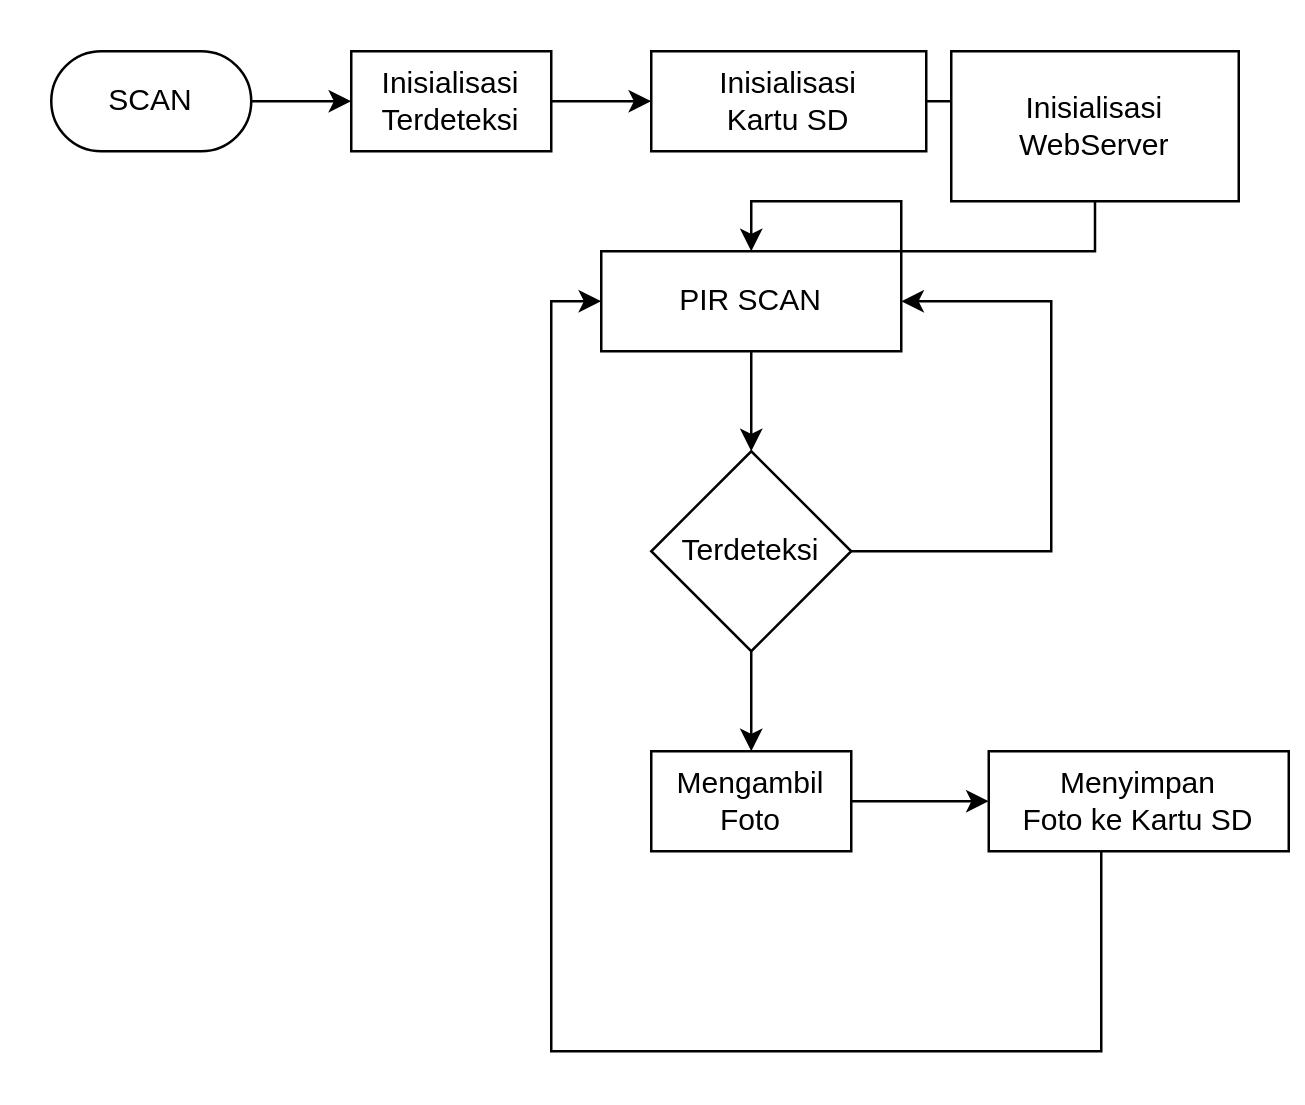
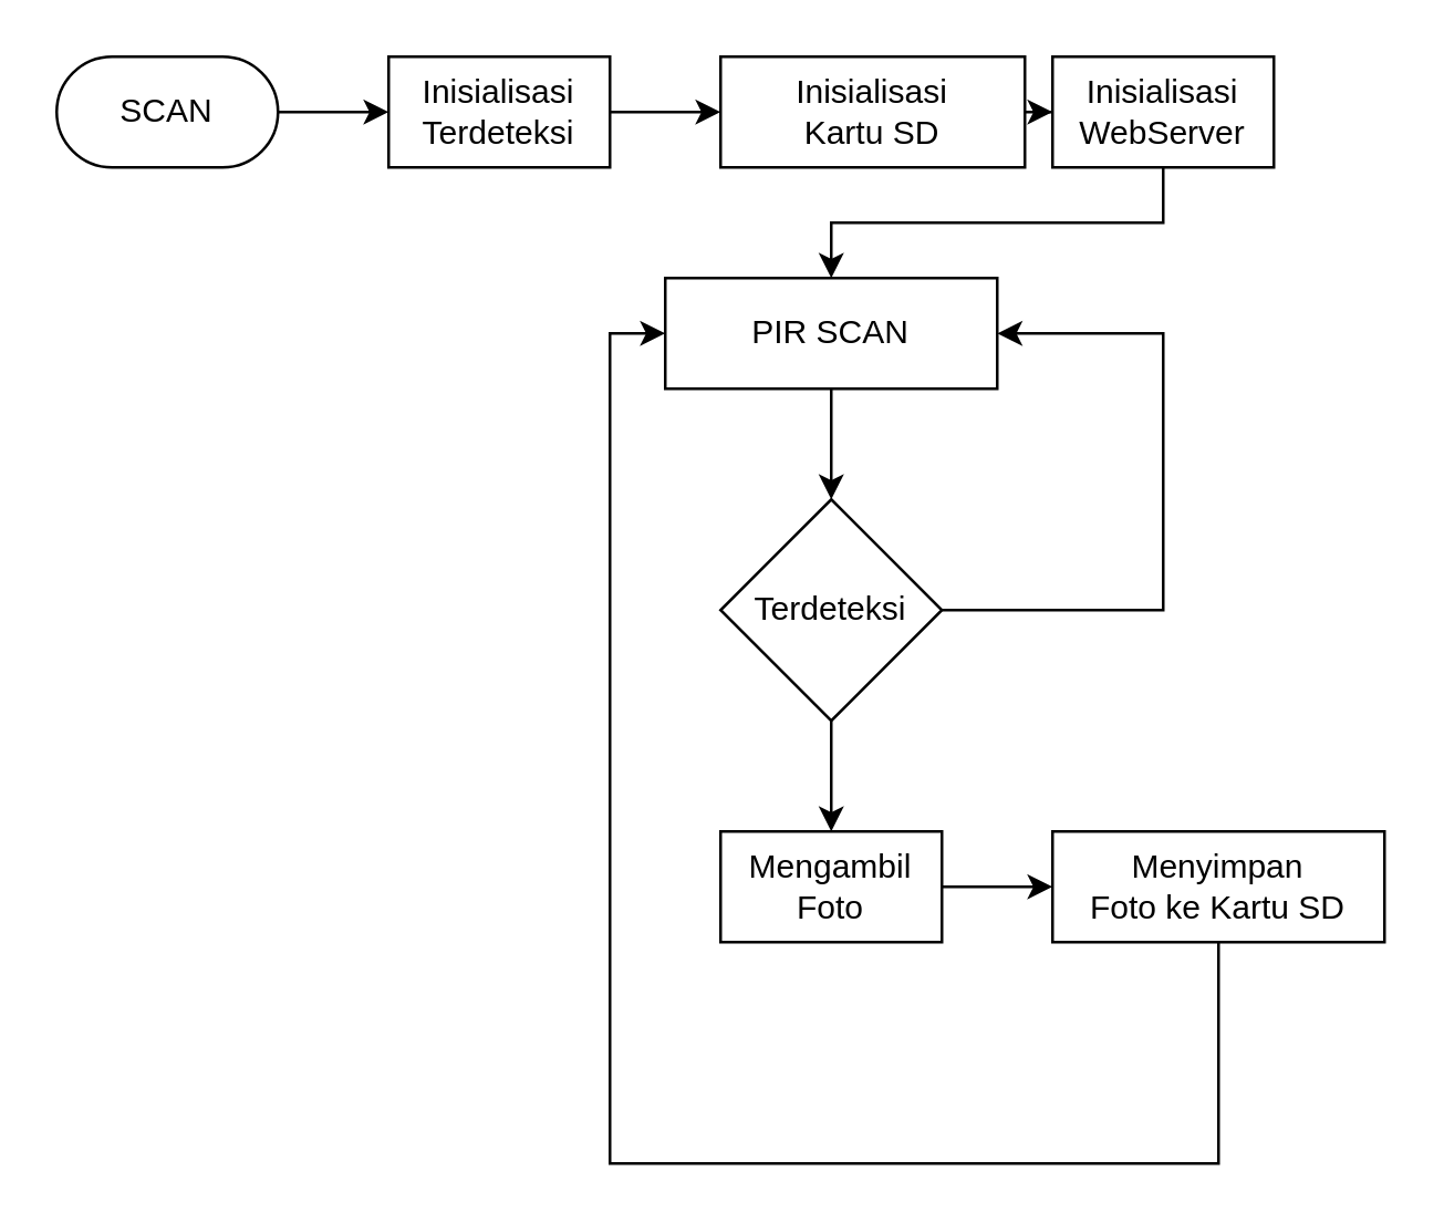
- <mxCell id="16" value="Inisialisasi&lt;br&gt;WebServer" style="rounded=0;whiteSpace=wrap;html=1;" vertex="1" parent="1"><mxGeometry x="380" y="20" width="115" height="60" as="geometry" /></mxCell>
+ <mxCell id="16" value="Inisialisasi&lt;br&gt;WebServer" style="rounded=0;whiteSpace=wrap;html=1;" vertex="1" parent="1"><mxGeometry x="380" y="20" width="80" height="40" as="geometry" /></mxCell>
- <mxCell id="18" value="Menyimpan&lt;br&gt;Foto ke Kartu SD" style="rounded=0;whiteSpace=wrap;html=1;" vertex="1" parent="1"><mxGeometry x="395" y="300" width="120" height="40" as="geometry" /></mxCell>
+ <mxCell id="18" value="Menyimpan&lt;br&gt;Foto ke Kartu SD" style="rounded=0;whiteSpace=wrap;html=1;" vertex="1" parent="1"><mxGeometry x="380" y="300" width="120" height="40" as="geometry" /></mxCell>
